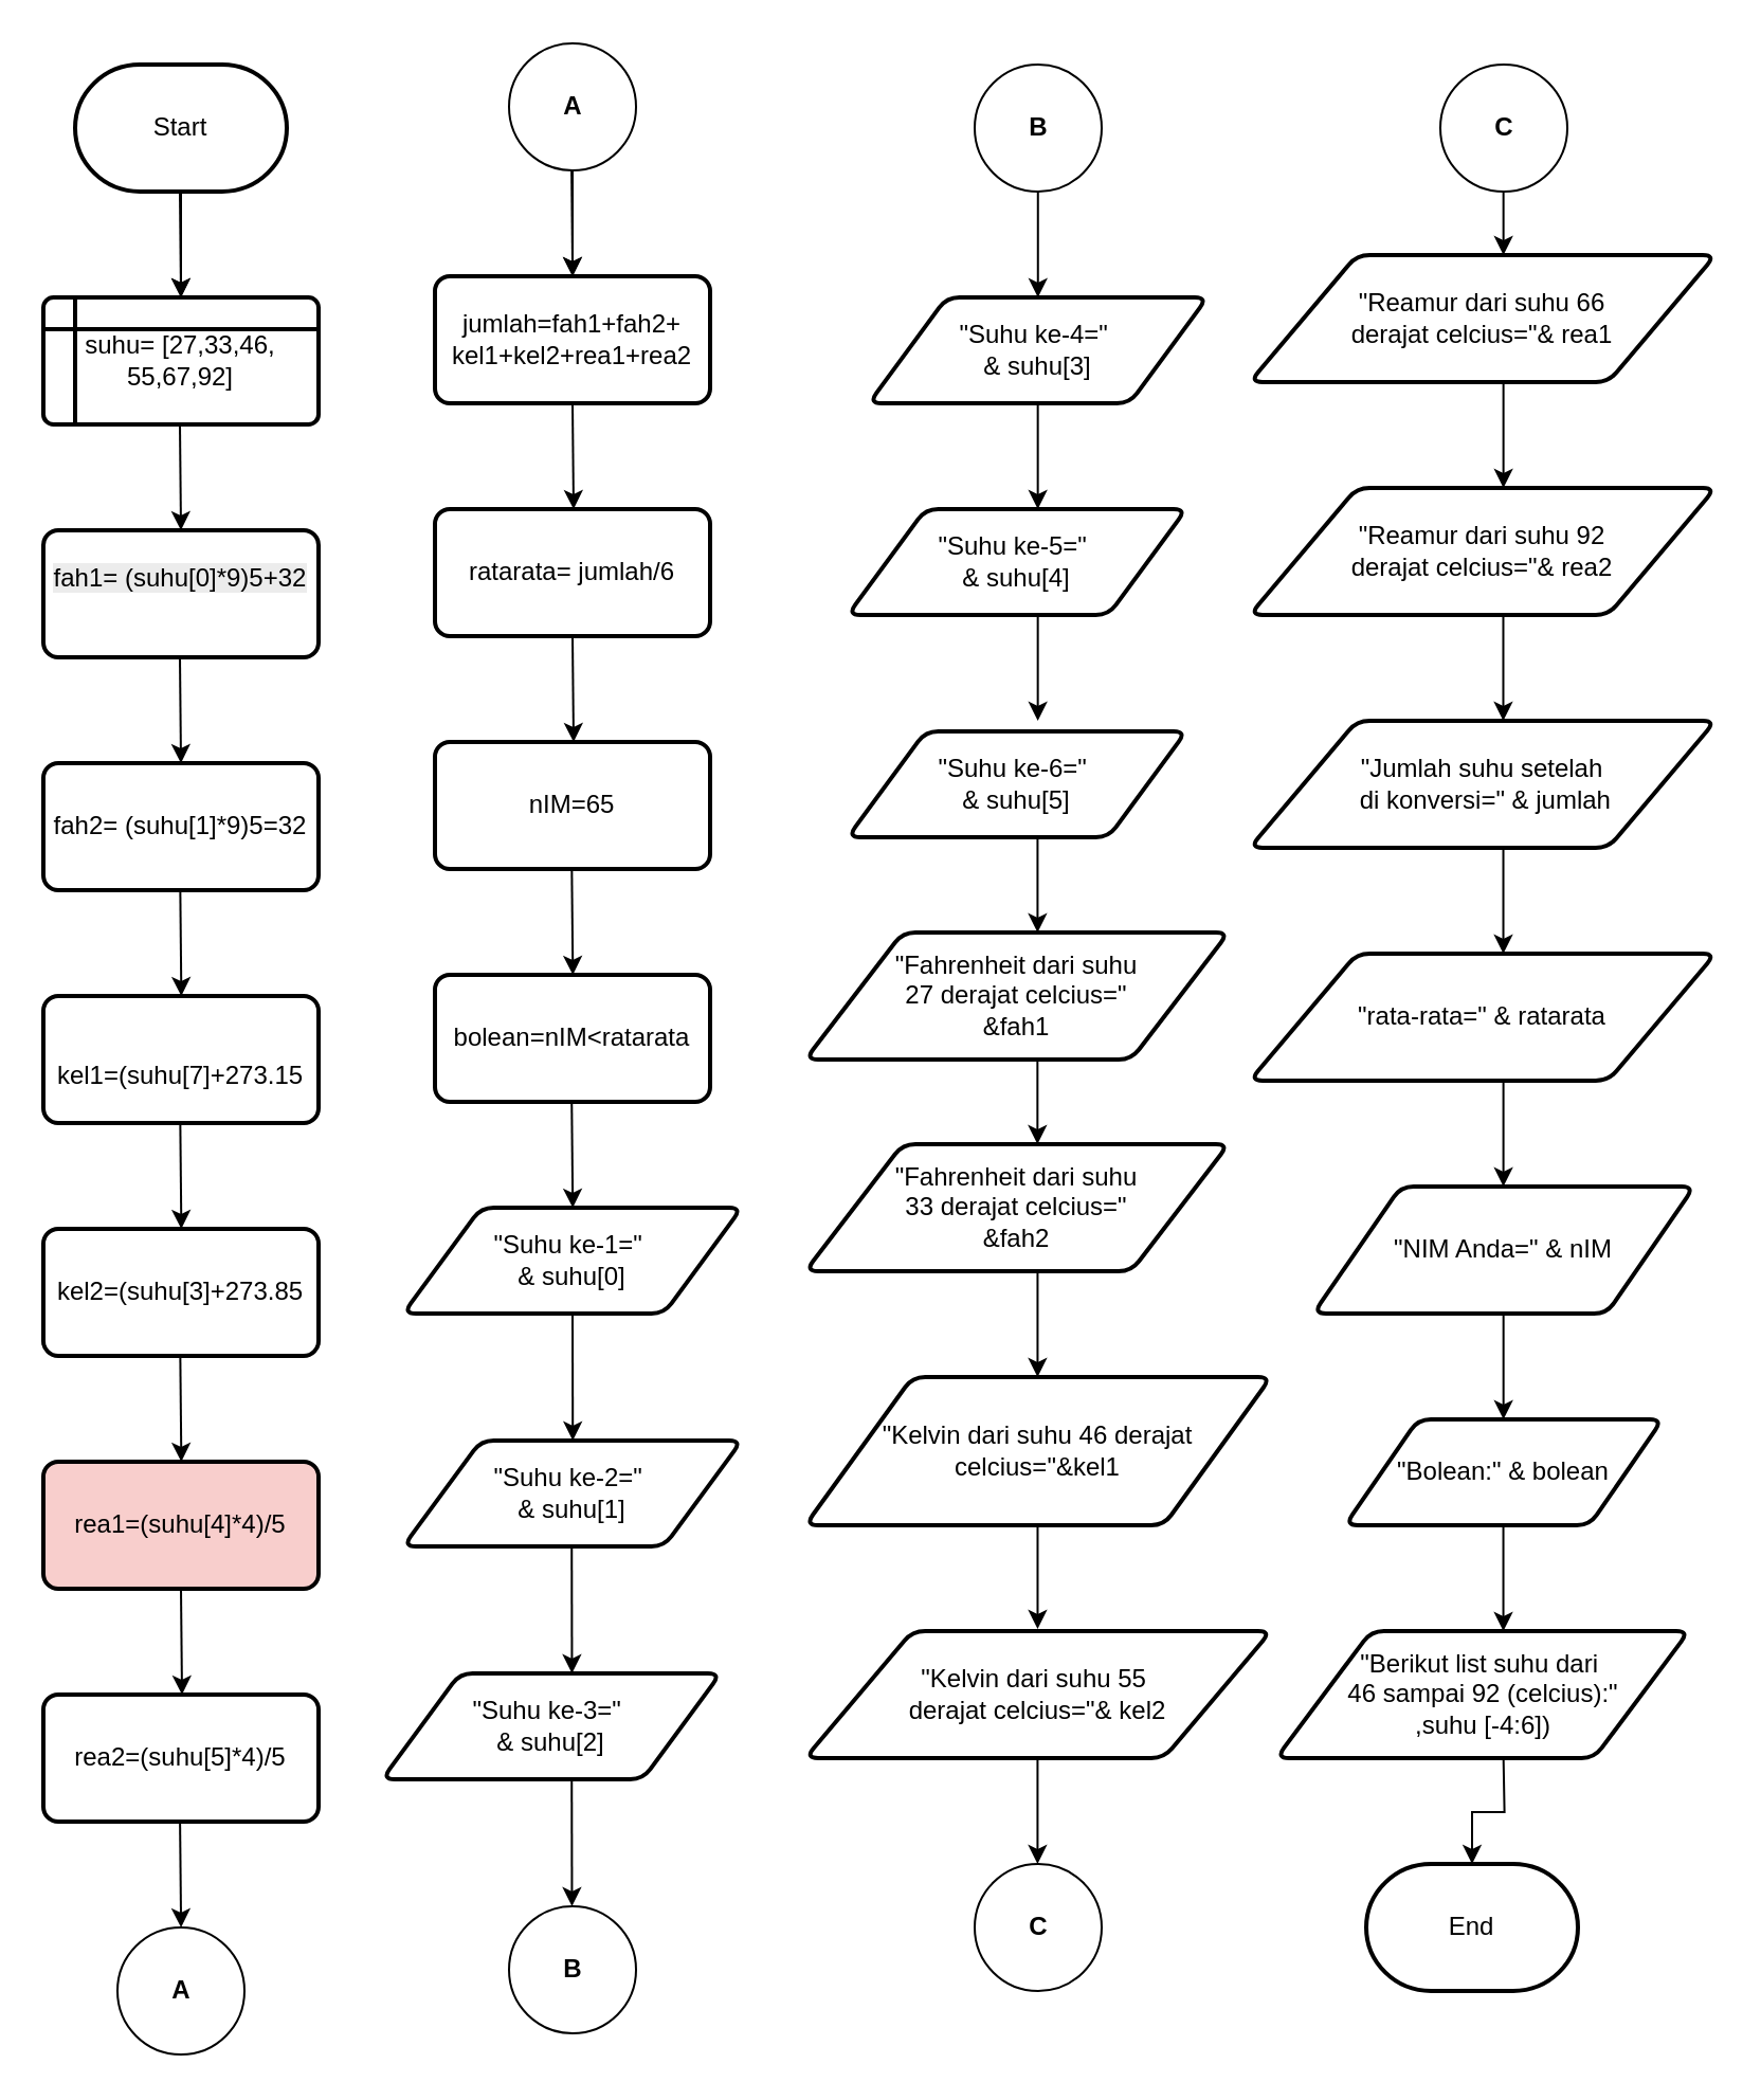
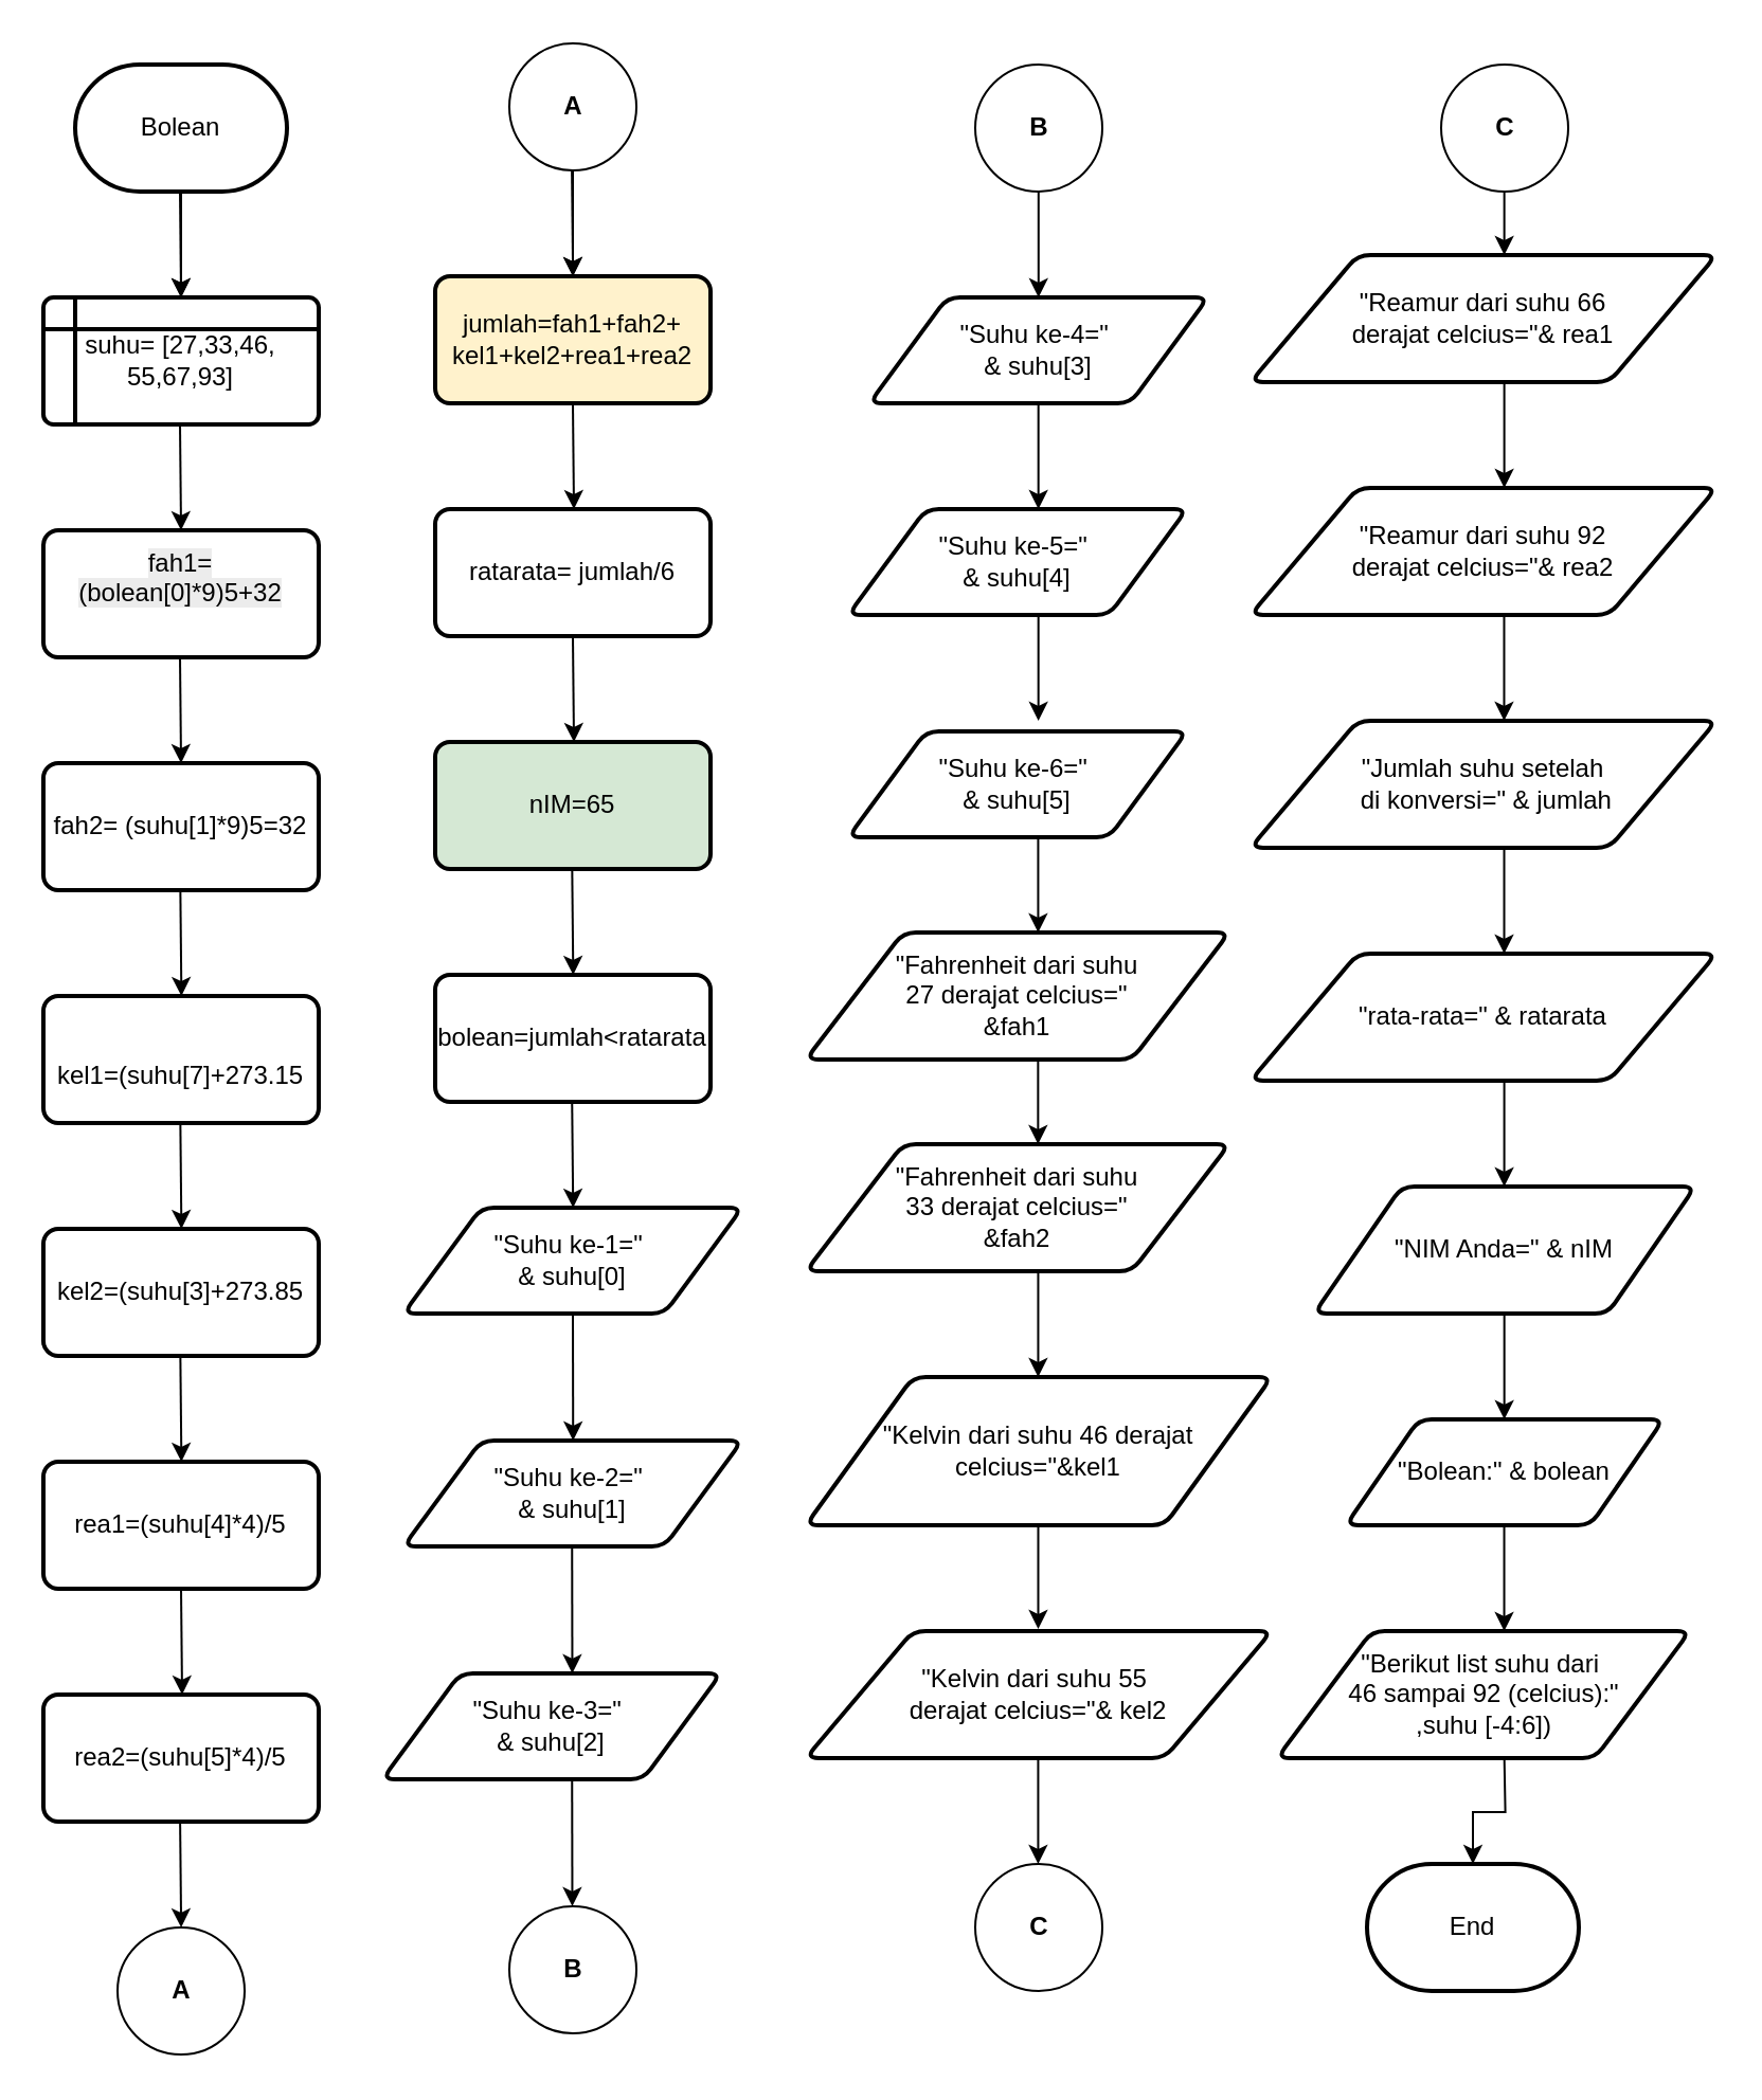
- <mxCell id="11" value="Start" style="strokeWidth=2;html=1;shape=mxgraph.flowchart.terminator;whiteSpace=wrap;" vertex="1" parent="1"><mxGeometry x="35" y="30" width="100" height="60" as="geometry" /></mxCell>
+ <mxCell id="11" value="Bolean" style="strokeWidth=2;html=1;shape=mxgraph.flowchart.terminator;whiteSpace=wrap;" vertex="1" parent="1"><mxGeometry x="35" y="30" width="100" height="60" as="geometry" /></mxCell>
- <mxCell id="19" value="jumlah=fah1+fah2+&lt;div&gt;kel1+kel2+rea1+rea2&lt;/div&gt;" style="rounded=1;whiteSpace=wrap;html=1;absoluteArcSize=1;arcSize=14;strokeWidth=2;labelPosition=center;verticalLabelPosition=middle;align=center;verticalAlign=middle;movable=1;resizable=1;rotatable=1;deletable=1;editable=1;locked=0;connectable=1;" vertex="1" parent="1"><mxGeometry x="205" y="130" width="130" height="60" as="geometry" /></mxCell>
+ <mxCell id="19" value="jumlah=fah1+fah2+&lt;div&gt;kel1+kel2+rea1+rea2&lt;/div&gt;" style="rounded=1;whiteSpace=wrap;html=1;absoluteArcSize=1;arcSize=14;strokeWidth=2;labelPosition=center;verticalLabelPosition=middle;align=center;verticalAlign=middle;movable=1;resizable=1;rotatable=1;deletable=1;editable=1;locked=0;connectable=1;fillColor=#fff2cc;" vertex="1" parent="1"><mxGeometry x="205" y="130" width="130" height="60" as="geometry" /></mxCell>
- <mxCell id="33" value="suhu= [27,33,46,&lt;div&gt;55,67,92]&lt;/div&gt;" style="shape=internalStorage;whiteSpace=wrap;html=1;dx=15;dy=15;rounded=1;arcSize=8;strokeWidth=2;" vertex="1" parent="1"><mxGeometry x="20" y="140" width="130" height="60" as="geometry" /></mxCell>
+ <mxCell id="33" value="suhu= [27,33,46,&lt;div&gt;55,67,93]&lt;/div&gt;" style="shape=internalStorage;whiteSpace=wrap;html=1;dx=15;dy=15;rounded=1;arcSize=8;strokeWidth=2;" vertex="1" parent="1"><mxGeometry x="20" y="140" width="130" height="60" as="geometry" /></mxCell>
- <mxCell id="10" value="&#10;&lt;span style=&quot;color: rgb(0, 0, 0); font-family: Helvetica; font-size: 12px; font-style: normal; font-variant-ligatures: normal; font-variant-caps: normal; font-weight: 400; letter-spacing: normal; orphans: 2; text-align: center; text-indent: 0px; text-transform: none; widows: 2; word-spacing: 0px; -webkit-text-stroke-width: 0px; white-space: normal; background-color: rgb(236, 236, 236); text-decoration-thickness: initial; text-decoration-style: initial; text-decoration-color: initial; display: inline !important; float: none;&quot;&gt;fah1= (suhu[0]*9)5+32&lt;/span&gt;&#10;&#10;" style="rounded=1;whiteSpace=wrap;html=1;absoluteArcSize=1;arcSize=14;strokeWidth=2;" vertex="1" parent="1"><mxGeometry x="20" y="250" width="130" height="60" as="geometry" /></mxCell>
+ <mxCell id="10" value="&#10;&lt;span style=&quot;color: rgb(0, 0, 0); font-family: Helvetica; font-size: 12px; font-style: normal; font-variant-ligatures: normal; font-variant-caps: normal; font-weight: 400; letter-spacing: normal; orphans: 2; text-align: center; text-indent: 0px; text-transform: none; widows: 2; word-spacing: 0px; -webkit-text-stroke-width: 0px; white-space: normal; background-color: rgb(236, 236, 236); text-decoration-thickness: initial; text-decoration-style: initial; text-decoration-color: initial; display: inline !important; float: none;&quot;&gt;fah1= (bolean[0]*9)5+32&lt;/span&gt;&#10;&#10;" style="rounded=1;whiteSpace=wrap;html=1;absoluteArcSize=1;arcSize=14;strokeWidth=2;" vertex="1" parent="1"><mxGeometry x="20" y="250" width="130" height="60" as="geometry" /></mxCell>
- <mxCell id="23" value="nIM=65" style="rounded=1;whiteSpace=wrap;html=1;absoluteArcSize=1;arcSize=14;strokeWidth=2;labelPosition=center;verticalLabelPosition=middle;align=center;verticalAlign=middle;" vertex="1" parent="1"><mxGeometry x="205" y="350" width="130" height="60" as="geometry" /></mxCell>
+ <mxCell id="23" value="nIM=65" style="rounded=1;whiteSpace=wrap;html=1;absoluteArcSize=1;arcSize=14;strokeWidth=2;labelPosition=center;verticalLabelPosition=middle;align=center;verticalAlign=middle;fillColor=#d5e8d4;" vertex="1" parent="1"><mxGeometry x="205" y="350" width="130" height="60" as="geometry" /></mxCell>
- <mxCell id="28" value="bolean=nIM&amp;lt;ratarata" style="rounded=1;whiteSpace=wrap;html=1;absoluteArcSize=1;arcSize=14;strokeWidth=2;labelPosition=center;verticalLabelPosition=middle;align=center;verticalAlign=middle;" vertex="1" parent="1"><mxGeometry x="205" y="460" width="130" height="60" as="geometry" /></mxCell>
+ <mxCell id="28" value="bolean=jumlah&amp;lt;ratarata" style="rounded=1;whiteSpace=wrap;html=1;absoluteArcSize=1;arcSize=14;strokeWidth=2;labelPosition=center;verticalLabelPosition=middle;align=center;verticalAlign=middle;" vertex="1" parent="1"><mxGeometry x="205" y="460" width="130" height="60" as="geometry" /></mxCell>
- <mxCell id="15" value="rea1=(suhu[4]*4)/5" style="rounded=1;whiteSpace=wrap;html=1;absoluteArcSize=1;arcSize=14;strokeWidth=2;labelPosition=center;verticalLabelPosition=middle;align=center;verticalAlign=middle;fillColor=#f8cecc;" vertex="1" parent="1"><mxGeometry x="20" y="690" width="130" height="60" as="geometry" /></mxCell>
+ <mxCell id="15" value="rea1=(suhu[4]*4)/5" style="rounded=1;whiteSpace=wrap;html=1;absoluteArcSize=1;arcSize=14;strokeWidth=2;labelPosition=center;verticalLabelPosition=middle;align=center;verticalAlign=middle;" vertex="1" parent="1"><mxGeometry x="20" y="690" width="130" height="60" as="geometry" /></mxCell>
